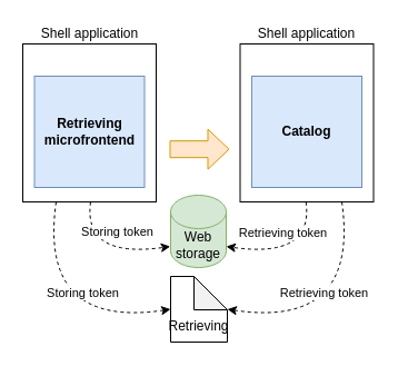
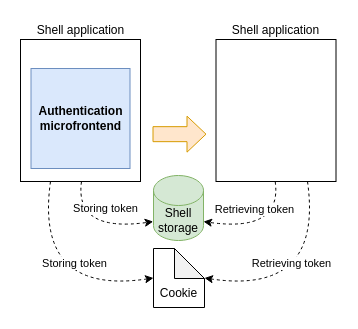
- <mxCell id="4" value="&lt;b&gt;Retrieving microfrontend&lt;/b&gt;" style="rounded=0;whiteSpace=wrap;html=1;fillColor=#dae8fc;strokeColor=#6c8ebf;" vertex="1" parent="1"><mxGeometry x="30.5" y="68" width="99" height="100" as="geometry" /></mxCell>
+ <mxCell id="4" value="&lt;b&gt;Authentication microfrontend&lt;/b&gt;" style="rounded=0;whiteSpace=wrap;html=1;fillColor=#dae8fc;strokeColor=#6c8ebf;" vertex="1" parent="1"><mxGeometry x="30.5" y="68" width="99" height="100" as="geometry" /></mxCell>
- <mxCell id="5" value="&lt;b&gt;Catalog&lt;/b&gt;" style="rounded=0;whiteSpace=wrap;html=1;fillColor=#dae8fc;strokeColor=#6c8ebf;" vertex="1" parent="1"><mxGeometry x="226" y="68" width="99" height="100" as="geometry" /></mxCell>
- <mxCell id="9" value="Web storage" style="shape=cylinder3;whiteSpace=wrap;html=1;boundedLbl=1;backgroundOutline=1;size=15;fillColor=#d5e8d4;strokeColor=#82b366;" vertex="1" parent="1"><mxGeometry x="153" y="175" width="50" height="65" as="geometry" /></mxCell>
+ <mxCell id="9" value="Shell storage" style="shape=cylinder3;whiteSpace=wrap;html=1;boundedLbl=1;backgroundOutline=1;size=15;fillColor=#d5e8d4;strokeColor=#82b366;" vertex="1" parent="1"><mxGeometry x="153" y="175" width="50" height="65" as="geometry" /></mxCell>
- <mxCell id="10" value="&lt;br&gt;&lt;br&gt;Retrieving" style="shape=note;whiteSpace=wrap;html=1;backgroundOutline=1;darkOpacity=0.05;" vertex="1" parent="1"><mxGeometry x="153" y="248" width="51" height="59" as="geometry" /></mxCell>
+ <mxCell id="10" value="&lt;br&gt;&lt;br&gt;Cookie" style="shape=note;whiteSpace=wrap;html=1;backgroundOutline=1;darkOpacity=0.05;" vertex="1" parent="1"><mxGeometry x="153" y="248" width="51" height="59" as="geometry" /></mxCell>
